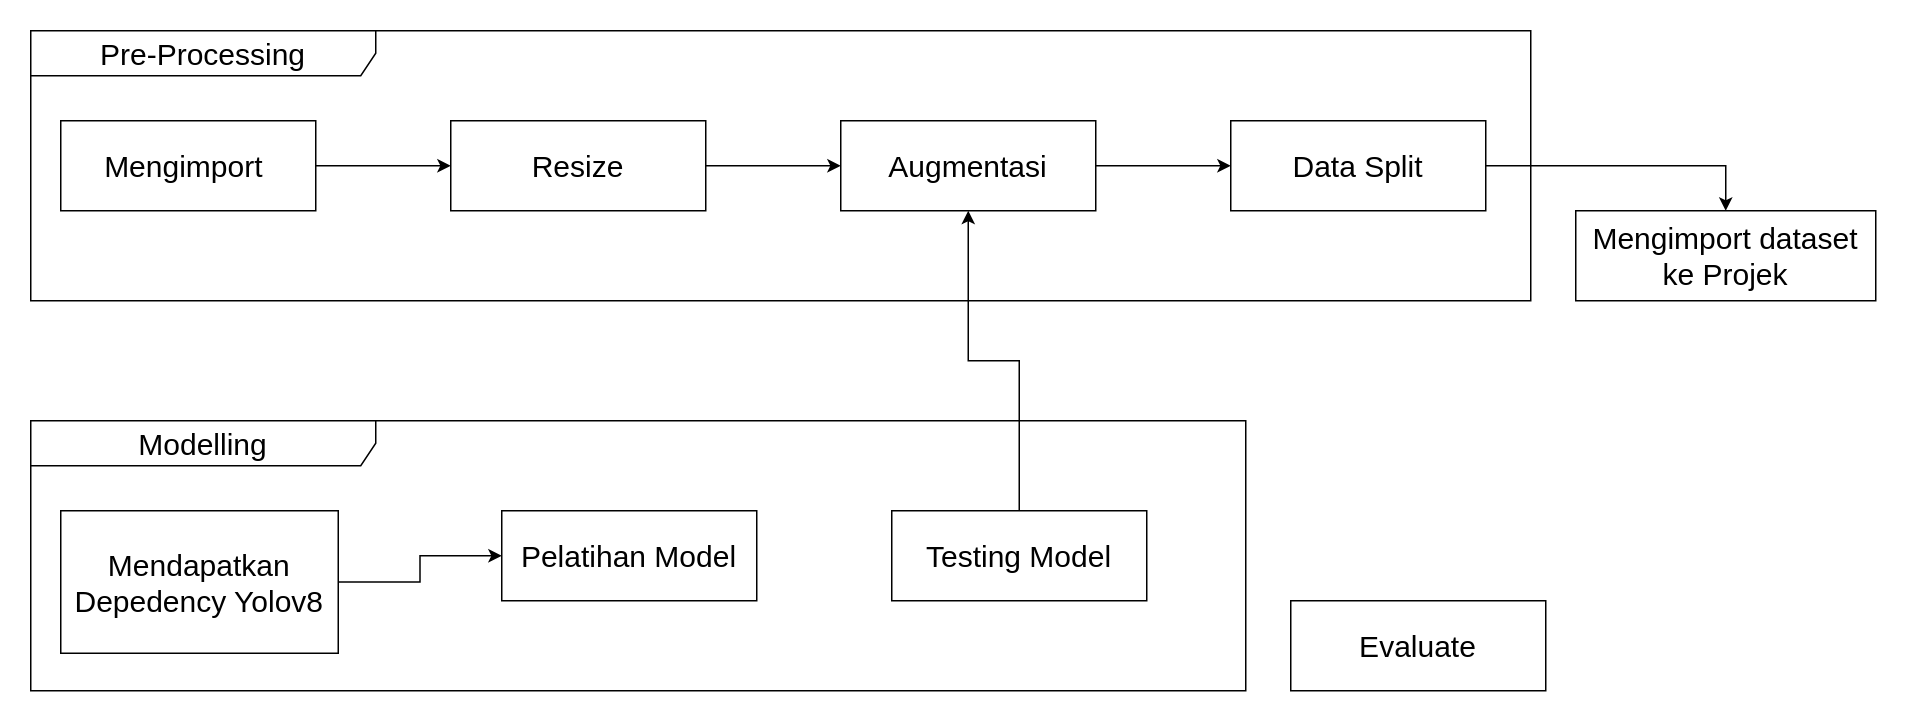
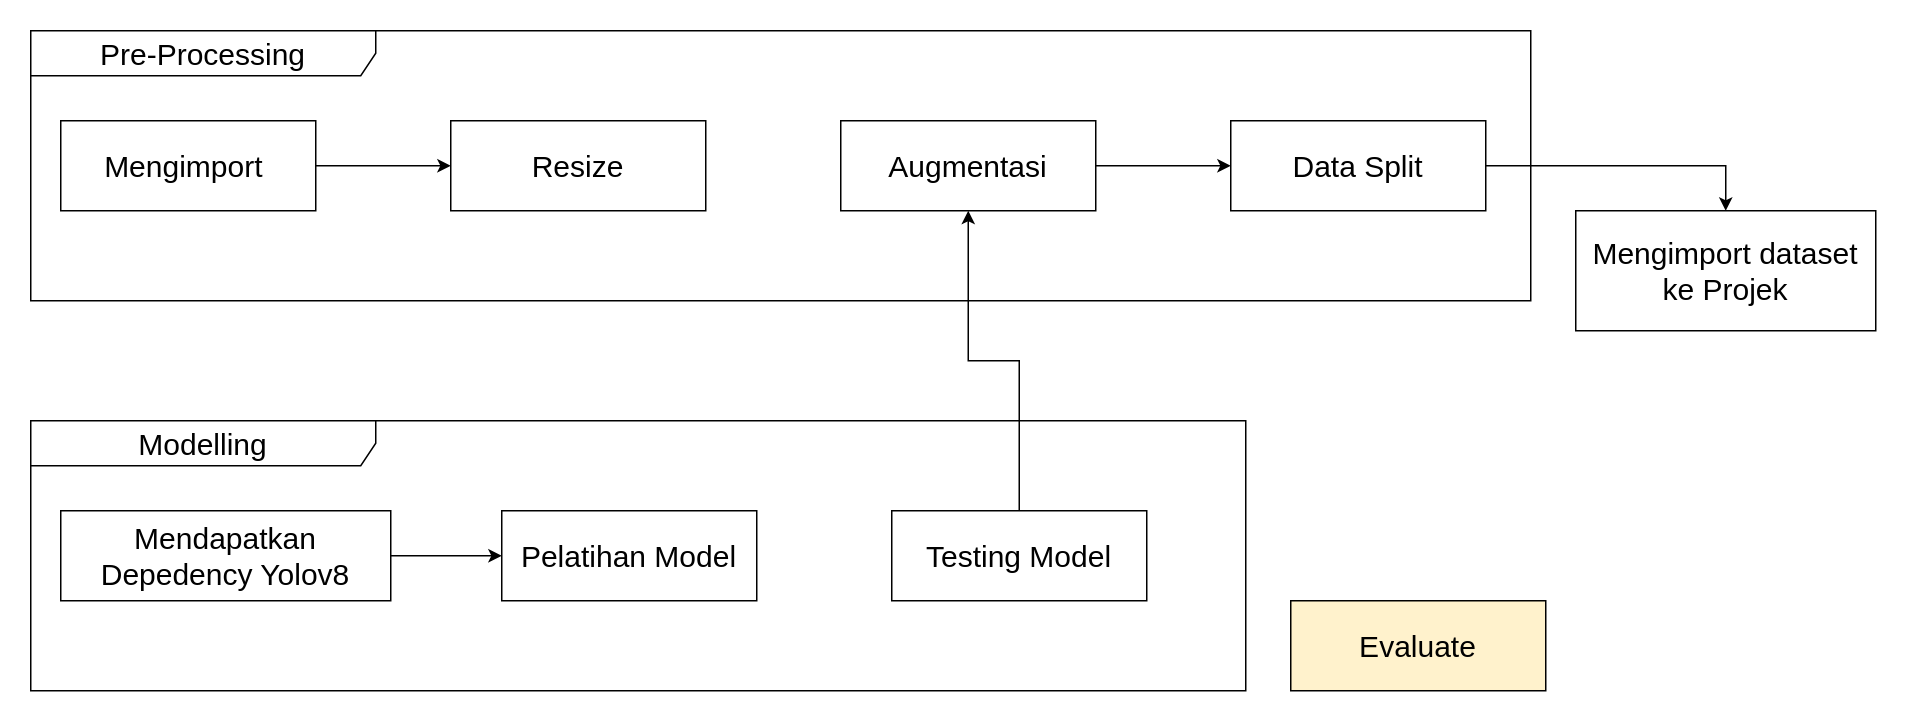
- <mxCell id="5" style="edgeStyle=orthogonalEdgeStyle;rounded=0;orthogonalLoop=1;jettySize=auto;html=1;entryX=0;entryY=0.5;entryDx=0;entryDy=0;" edge="1" parent="2" source="6" target="8"><mxGeometry relative="1" as="geometry" /></mxCell>
- <mxCell id="10" value="&lt;font style=&quot;font-size: 20px;&quot;&gt;Mengimport dataset ke Projek&lt;/font&gt;" style="rounded=0;whiteSpace=wrap;html=1;" vertex="1" parent="1"><mxGeometry x="1050" y="140" width="200" height="60" as="geometry" /></mxCell>
+ <mxCell id="10" value="&lt;font style=&quot;font-size: 20px;&quot;&gt;Mengimport dataset ke Projek&lt;/font&gt;" style="rounded=0;whiteSpace=wrap;html=1;" vertex="1" parent="1"><mxGeometry x="1050" y="140" width="200" height="80" as="geometry" /></mxCell>
- <mxCell id="14" value="&lt;font style=&quot;font-size: 20px;&quot;&gt;Mendapatkan Depedency Yolov8&lt;/font&gt;" style="rounded=0;whiteSpace=wrap;html=1;" vertex="1" parent="12"><mxGeometry x="20" y="60" width="185" height="95" as="geometry" /></mxCell>
+ <mxCell id="14" value="&lt;font style=&quot;font-size: 20px;&quot;&gt;Mendapatkan Depedency Yolov8&lt;/font&gt;" style="rounded=0;whiteSpace=wrap;html=1;" vertex="1" parent="12"><mxGeometry x="20" y="60" width="220" height="60" as="geometry" /></mxCell>
- <mxCell id="17" value="&lt;font style=&quot;font-size: 20px;&quot;&gt;Evaluate&lt;/font&gt;" style="rounded=0;whiteSpace=wrap;html=1;" vertex="1" parent="1"><mxGeometry x="860" y="400" width="170" height="60" as="geometry" /></mxCell>
+ <mxCell id="17" value="&lt;font style=&quot;font-size: 20px;&quot;&gt;Evaluate&lt;/font&gt;" style="rounded=0;whiteSpace=wrap;html=1;fillColor=#fff2cc;" vertex="1" parent="1"><mxGeometry x="860" y="400" width="170" height="60" as="geometry" /></mxCell>
